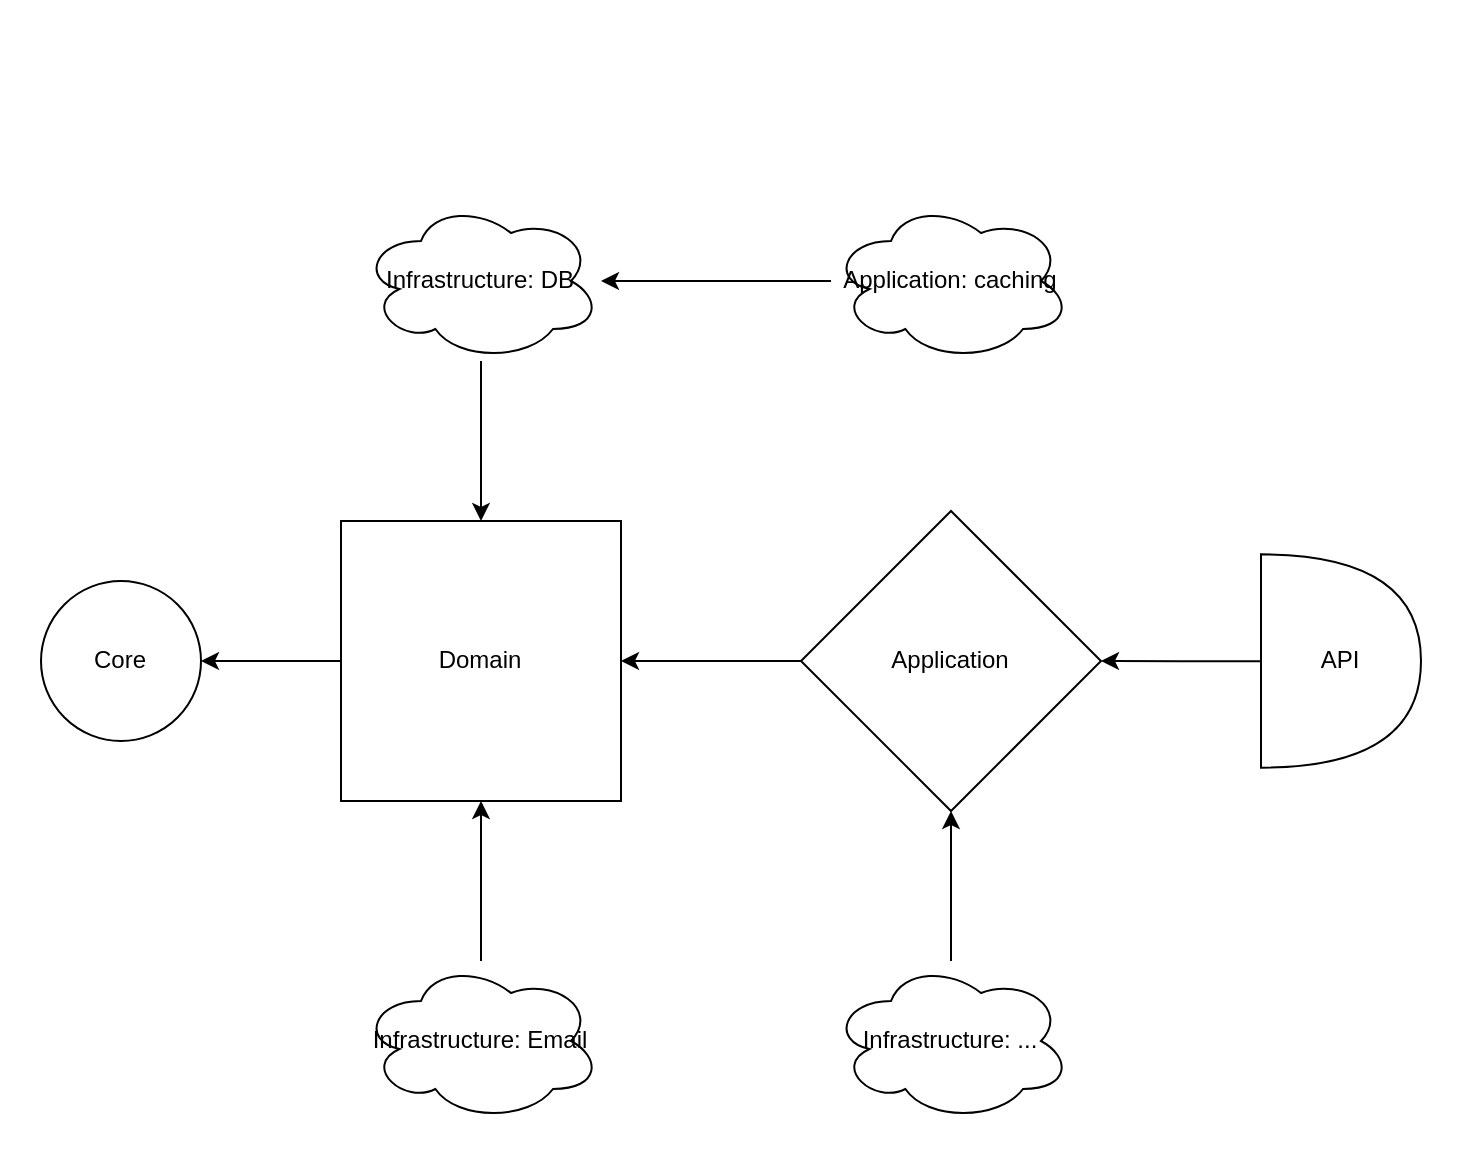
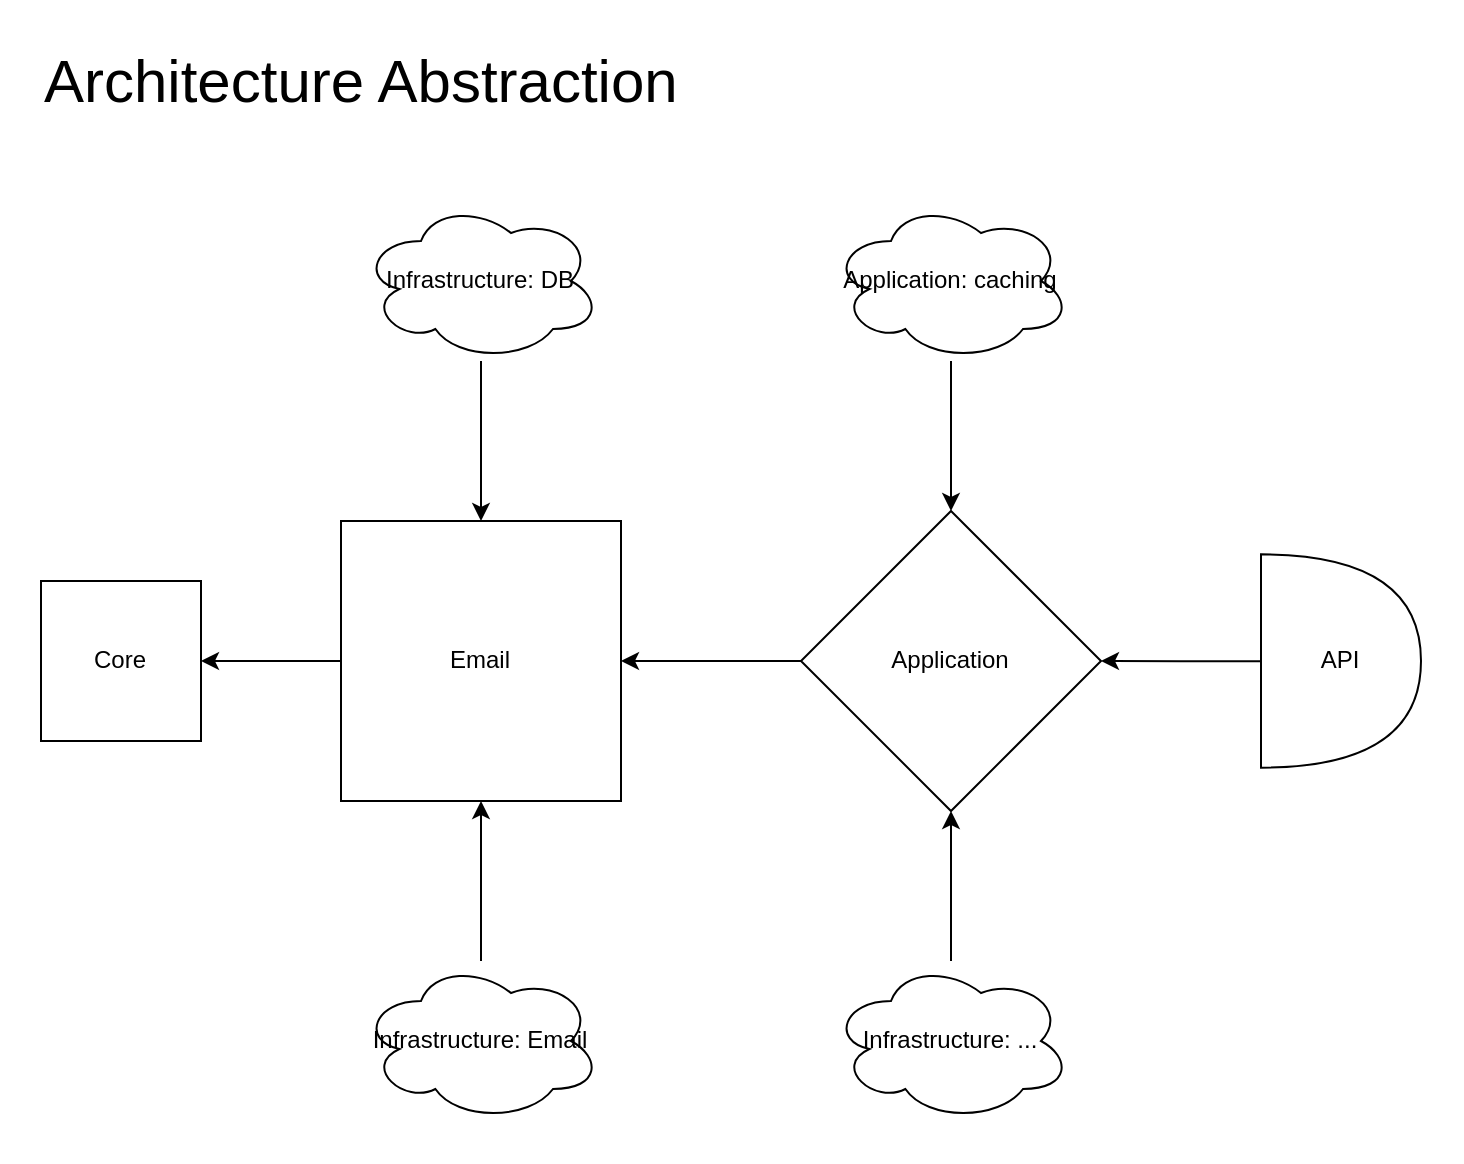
+ <mxCell id="17" value="Architecture Abstraction" style="text;html=1;strokeColor=none;fillColor=none;align=left;verticalAlign=middle;whiteSpace=wrap;rounded=0;strokeWidth=1;fontSize=30;" vertex="1" parent="1"><mxGeometry x="20" y="20" width="330" height="40" as="geometry" /></mxCell>
- <mxCell id="11" style="edgeStyle=orthogonalEdgeStyle;rounded=0;orthogonalLoop=1;jettySize=auto;html=1;" edge="1" parent="1" source="12" target="8"><mxGeometry relative="1" as="geometry" /></mxCell>
+ <mxCell id="11" style="edgeStyle=orthogonalEdgeStyle;rounded=0;orthogonalLoop=1;jettySize=auto;html=1;entryX=0.5;entryY=0;entryDx=0;entryDy=0;" edge="1" parent="1" source="12" target="6"><mxGeometry relative="1" as="geometry" /></mxCell>
- <mxCell id="2" value="Core" style="ellipse;whiteSpace=wrap;html=1;aspect=fixed;" vertex="1" parent="1"><mxGeometry x="20" y="290" width="80" height="80" as="geometry" /></mxCell>
+ <mxCell id="2" value="Core" style="whiteSpace=wrap;html=1;aspect=fixed;rounded=0;" vertex="1" parent="1"><mxGeometry x="20" y="290" width="80" height="80" as="geometry" /></mxCell>
- <mxCell id="4" value="Domain" style="whiteSpace=wrap;html=1;aspect=fixed;" vertex="1" parent="1"><mxGeometry x="170" y="260" width="140" height="140" as="geometry" /></mxCell>
+ <mxCell id="4" value="Email" style="whiteSpace=wrap;html=1;aspect=fixed;" vertex="1" parent="1"><mxGeometry x="170" y="260" width="140" height="140" as="geometry" /></mxCell>
